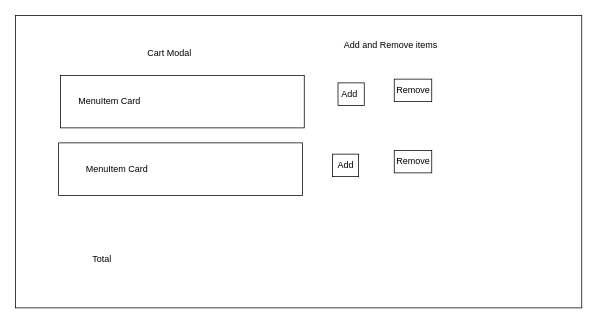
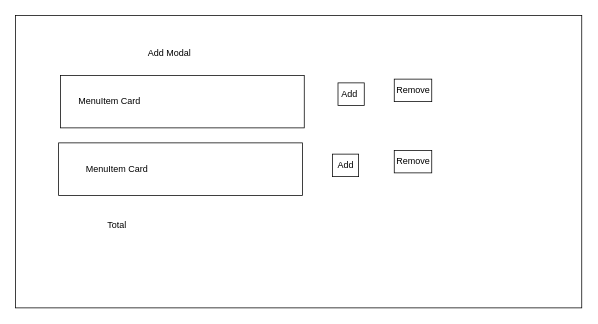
- <mxCell id="10" value="Add and Remove items" style="text;html=1;resizable=0;autosize=1;align=center;verticalAlign=middle;points=[];fillColor=none;strokeColor=none;rounded=0;" vertex="1" parent="1"><mxGeometry x="450" y="50" width="140" height="20" as="geometry" /></mxCell>
- <mxCell id="3" value="Cart Modal" style="text;html=1;resizable=0;autosize=1;align=center;verticalAlign=middle;points=[];fillColor=none;strokeColor=none;rounded=0;" vertex="1" parent="1"><mxGeometry x="190" y="60" width="70" height="20" as="geometry" /></mxCell>
+ <mxCell id="3" value="Add Modal" style="text;html=1;resizable=0;autosize=1;align=center;verticalAlign=middle;points=[];fillColor=none;strokeColor=none;rounded=0;" vertex="1" parent="1"><mxGeometry x="190" y="60" width="70" height="20" as="geometry" /></mxCell>
- <mxCell id="4" value="Total" style="text;html=1;resizable=0;autosize=1;align=center;verticalAlign=middle;points=[];fillColor=none;strokeColor=none;rounded=0;" vertex="1" parent="1"><mxGeometry x="115" y="335" width="40" height="20" as="geometry" /></mxCell>
+ <mxCell id="4" value="Total" style="text;html=1;resizable=0;autosize=1;align=center;verticalAlign=middle;points=[];fillColor=none;strokeColor=none;rounded=0;" vertex="1" parent="1"><mxGeometry x="135" y="290" width="40" height="20" as="geometry" /></mxCell>
